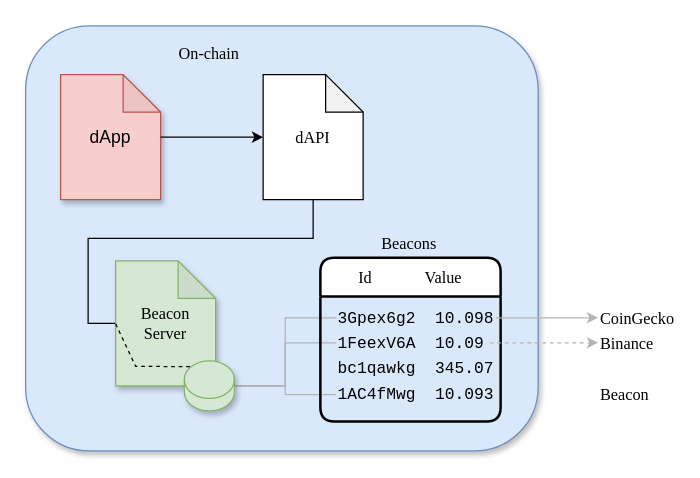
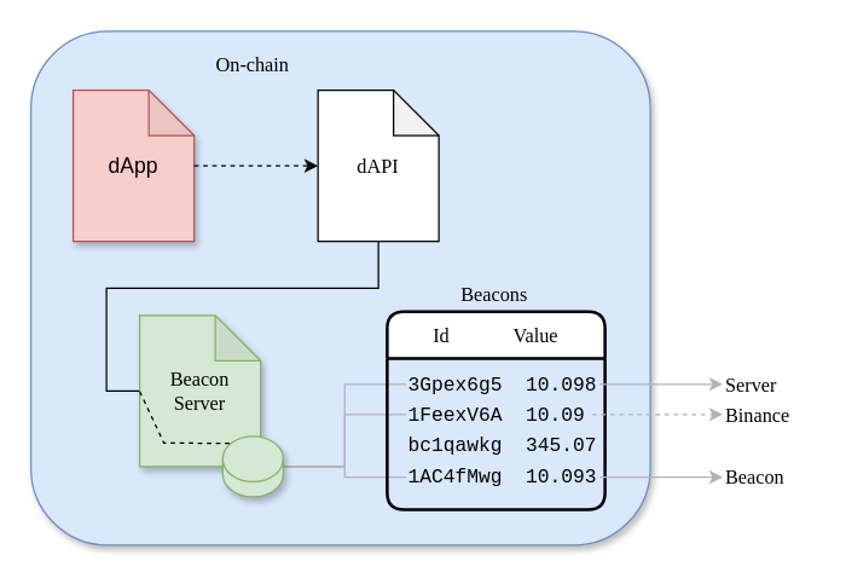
- <mxCell id="4" style="edgeStyle=orthogonalEdgeStyle;rounded=0;orthogonalLoop=1;jettySize=auto;html=1;entryX=0;entryY=0.5;entryDx=0;entryDy=0;entryPerimeter=0;" parent="1" source="3" target="14" edge="1"><mxGeometry relative="1" as="geometry" /></mxCell>
+ <mxCell id="4" style="edgeStyle=orthogonalEdgeStyle;rounded=0;orthogonalLoop=1;jettySize=auto;html=1;entryX=0;entryY=0.5;entryDx=0;entryDy=0;entryPerimeter=0;dashed=1;" parent="1" source="3" target="14" edge="1"><mxGeometry relative="1" as="geometry" /></mxCell>
- <mxCell id="22" value="&lt;span style=&quot;font-size: 13px&quot;&gt;3Gpex6g2&amp;nbsp; 10.098&lt;/span&gt;" style="text;html=1;strokeColor=none;fillColor=none;align=left;verticalAlign=middle;whiteSpace=wrap;rounded=0;fontFamily=Courier New;" parent="1" vertex="1"><mxGeometry x="268.4" y="243.5" width="129" height="20" as="geometry" /></mxCell>
+ <mxCell id="22" value="&lt;span style=&quot;font-size: 13px&quot;&gt;3Gpex6g5&amp;nbsp; 10.098&lt;/span&gt;" style="text;html=1;strokeColor=none;fillColor=none;align=left;verticalAlign=middle;whiteSpace=wrap;rounded=0;fontFamily=Courier New;" parent="1" vertex="1"><mxGeometry x="268.4" y="243.5" width="129" height="20" as="geometry" /></mxCell>
- <mxCell id="16" value="&lt;font style=&quot;font-size: 13px&quot;&gt;CoinGecko&lt;/font&gt;" style="text;html=1;strokeColor=none;fillColor=none;align=left;verticalAlign=middle;whiteSpace=wrap;rounded=0;fontFamily=Verdana;" parent="1" vertex="1"><mxGeometry x="478" y="240.25" width="60" height="26.5" as="geometry" /></mxCell>
+ <mxCell id="16" value="&lt;font style=&quot;font-size: 13px&quot;&gt;Server&lt;/font&gt;" style="text;html=1;strokeColor=none;fillColor=none;align=left;verticalAlign=middle;whiteSpace=wrap;rounded=0;fontFamily=Verdana;" parent="1" vertex="1"><mxGeometry x="478" y="240.25" width="60" height="26.5" as="geometry" /></mxCell>
+ <mxCell id="26" style="edgeStyle=orthogonalEdgeStyle;rounded=0;orthogonalLoop=1;jettySize=auto;html=1;entryX=0;entryY=0.5;entryDx=0;entryDy=0;strokeColor=#B3B3B3;strokeWidth=1;sourcePerimeterSpacing=-1;" parent="1" source="27" target="18" edge="1"><mxGeometry relative="1" as="geometry" /></mxCell>
